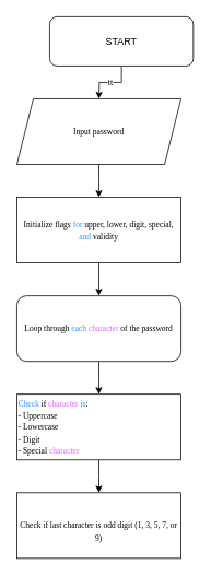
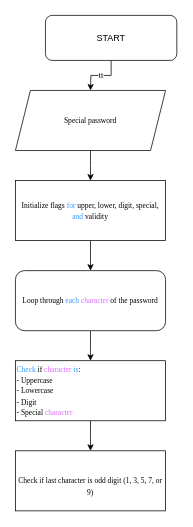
- <mxCell id="5" value="&lt;font style=&quot;font-size: 10px;&quot; face=&quot;Verdana&quot;&gt;Input password&lt;br&gt;&lt;/font&gt;" style="shape=parallelogram;perimeter=parallelogramPerimeter;whiteSpace=wrap;html=1;fixedSize=1;" vertex="1" parent="1"><mxGeometry x="20" y="120" width="200" height="80" as="geometry" /></mxCell>
+ <mxCell id="5" value="&lt;font style=&quot;font-size: 10px;&quot; face=&quot;Verdana&quot;&gt;Special password&lt;br&gt;&lt;/font&gt;" style="shape=parallelogram;perimeter=parallelogramPerimeter;whiteSpace=wrap;html=1;fixedSize=1;" vertex="1" parent="1"><mxGeometry x="20" y="120" width="200" height="80" as="geometry" /></mxCell>
